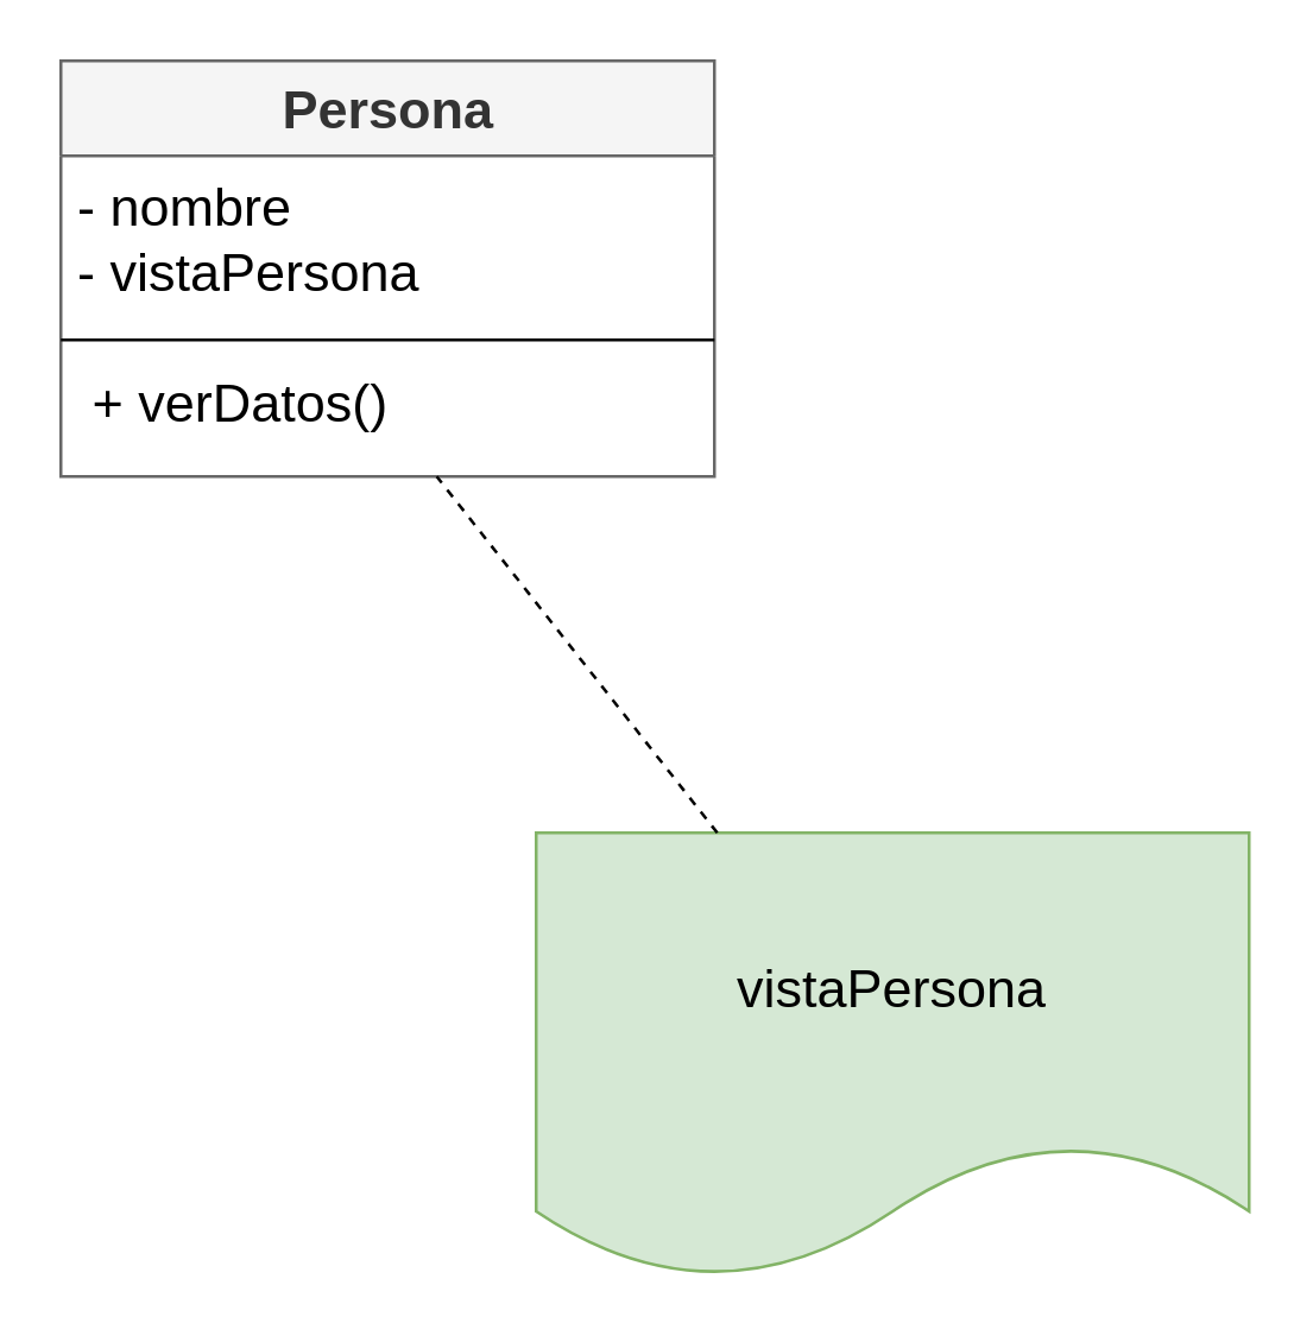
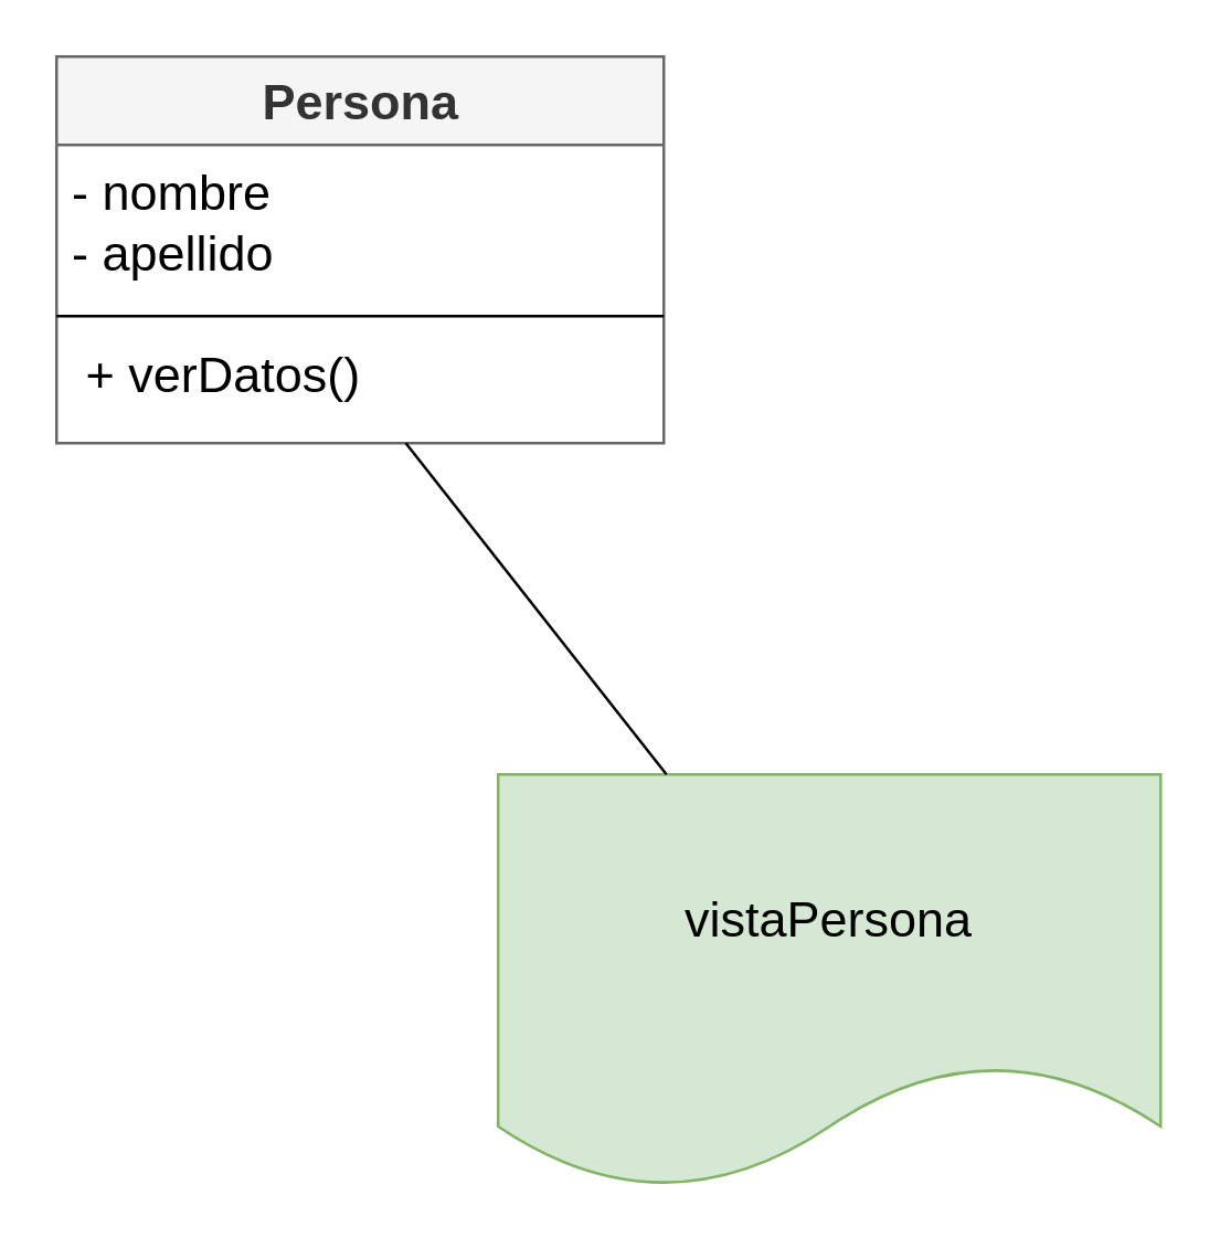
- <mxCell id="3" value="- nombre&#10;- vistaPersona" style="text;strokeColor=none;fillColor=none;align=left;verticalAlign=top;spacingLeft=4;spacingRight=4;overflow=hidden;rotatable=0;points=[[0,0.5],[1,0.5]];portConstraint=eastwest;fontSize=18;" vertex="1" parent="2"><mxGeometry y="32" width="220" height="58" as="geometry" /></mxCell>
+ <mxCell id="3" value="- nombre&#10;- apellido" style="text;strokeColor=none;fillColor=none;align=left;verticalAlign=top;spacingLeft=4;spacingRight=4;overflow=hidden;rotatable=0;points=[[0,0.5],[1,0.5]];portConstraint=eastwest;fontSize=18;" vertex="1" parent="2"><mxGeometry y="32" width="220" height="58" as="geometry" /></mxCell>
- <mxCell id="7" value="" style="endArrow=none;dashed=1;html=1;fontSize=18;" edge="1" parent="1" source="6" target="5"><mxGeometry width="50" height="50" relative="1" as="geometry"><mxPoint x="160" y="240" as="sourcePoint" /><mxPoint x="210" y="190" as="targetPoint" /></mxGeometry></mxCell>
+ <mxCell id="7" value="" style="endArrow=none;dashed=0;html=1;fontSize=18;" edge="1" parent="1" source="6" target="5"><mxGeometry width="50" height="50" relative="1" as="geometry"><mxPoint x="160" y="240" as="sourcePoint" /><mxPoint x="210" y="190" as="targetPoint" /></mxGeometry></mxCell>
